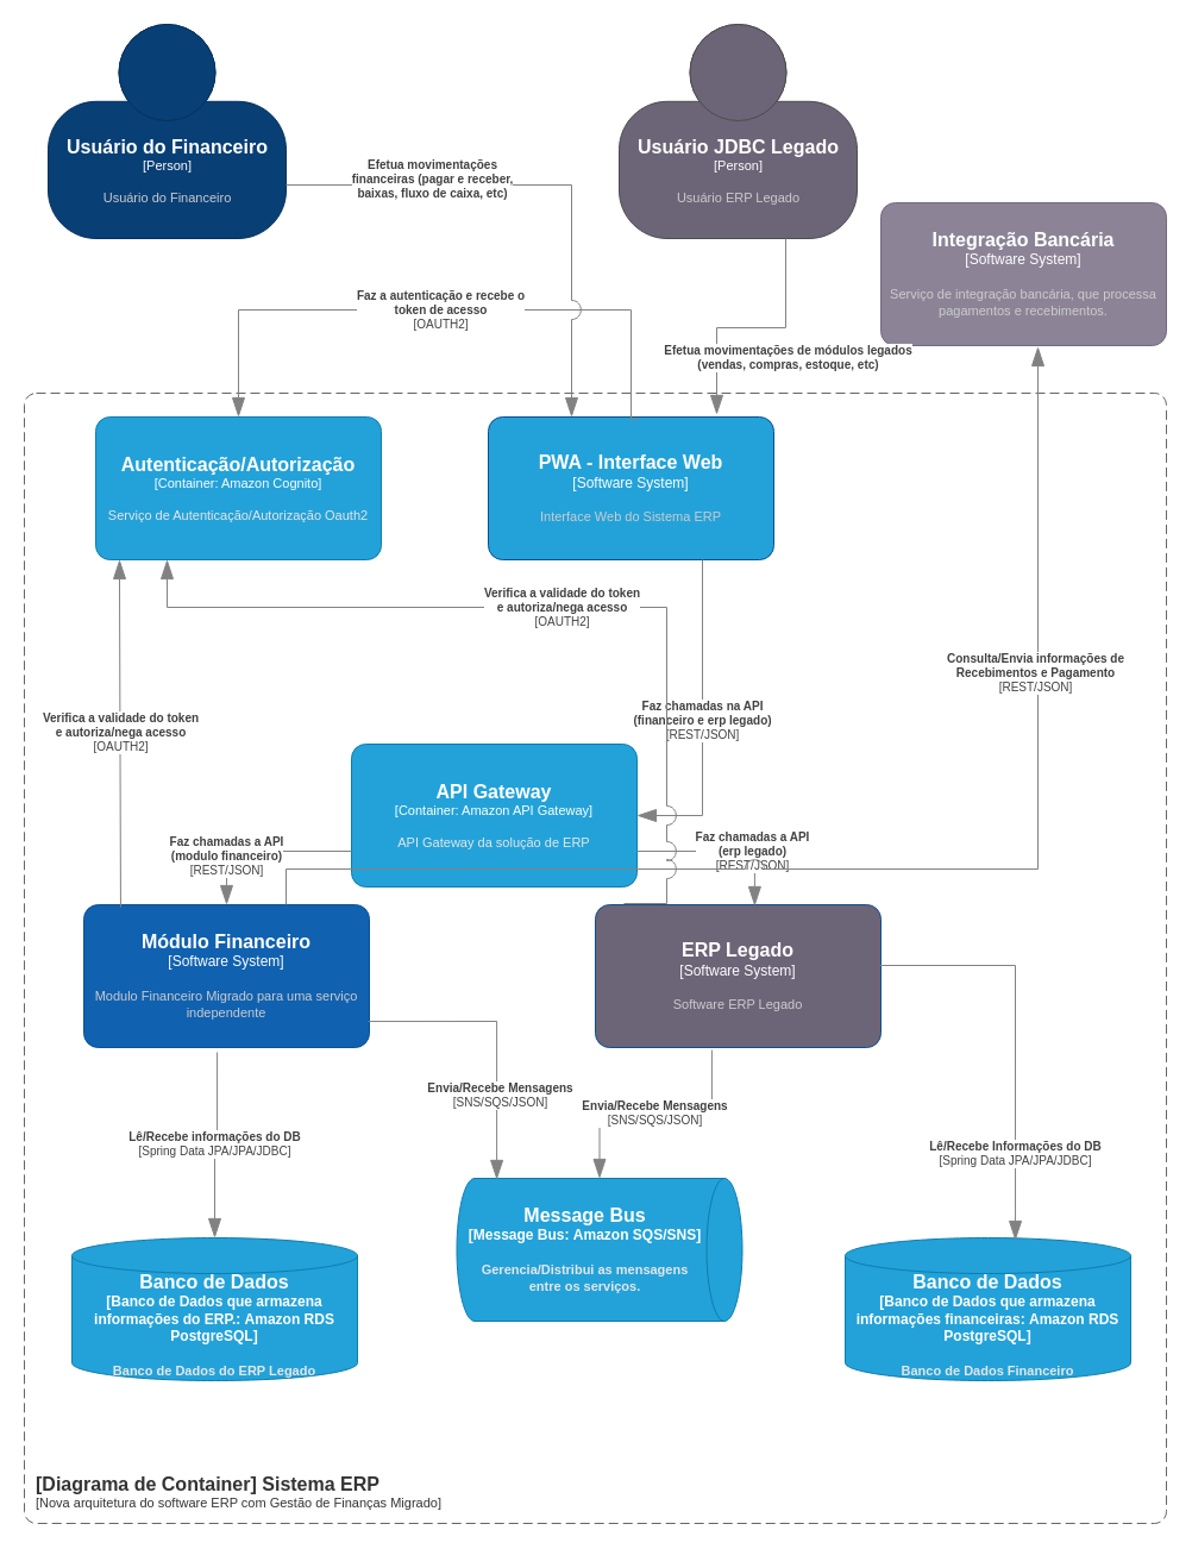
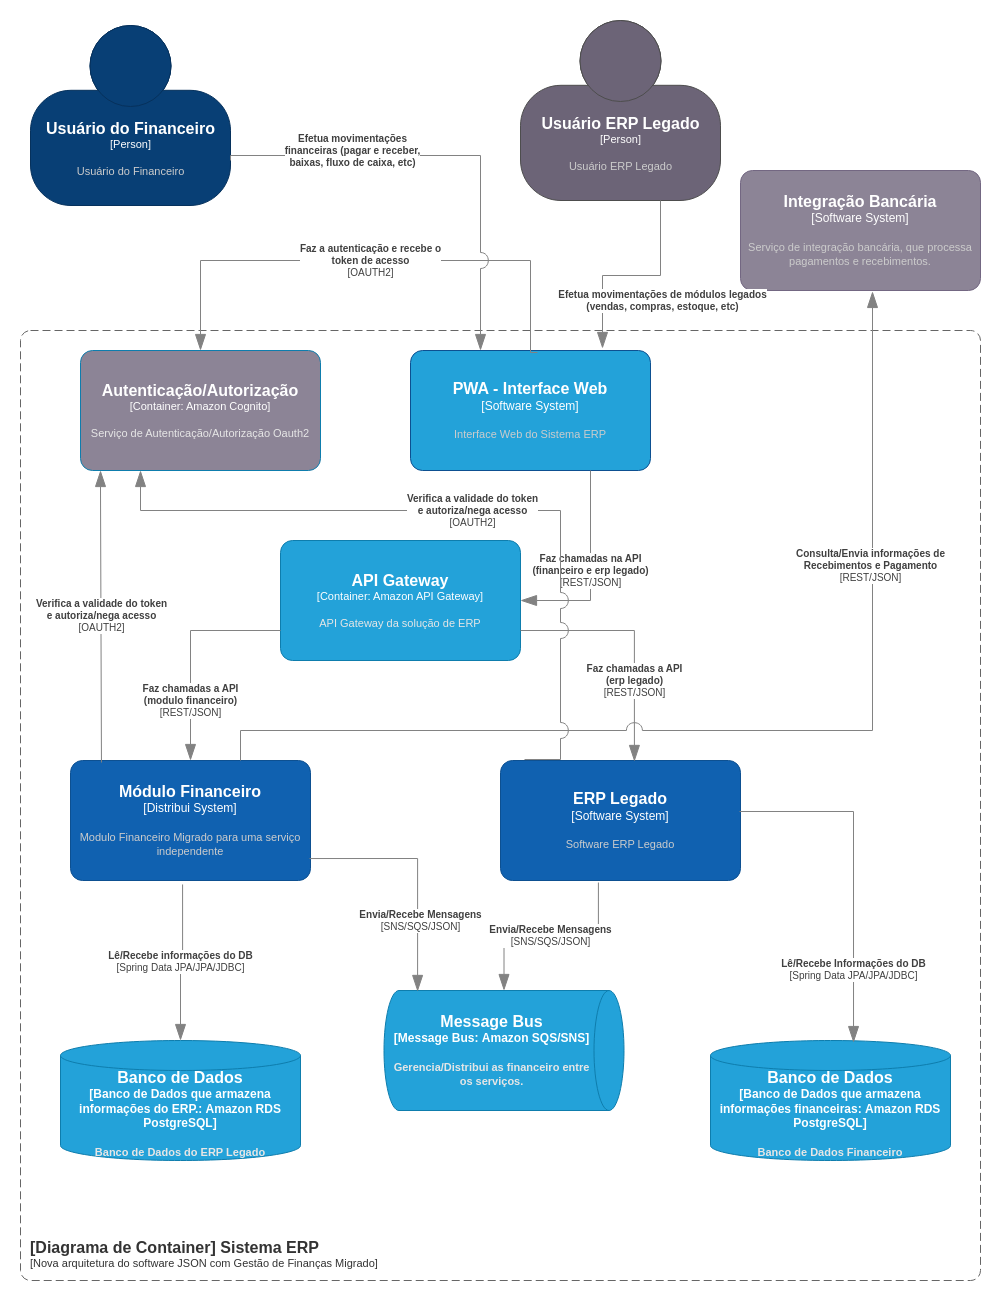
- <mxCell id="2" value="&lt;font style=&quot;font-size: 16px&quot;&gt;&lt;b&gt;Usuário do Financeiro&lt;/b&gt;&lt;/font&gt;&lt;div&gt;[Person]&lt;/div&gt;&lt;br&gt;&lt;div&gt;&lt;font style=&quot;font-size: 11px&quot;&gt;&lt;font color=&quot;#cccccc&quot;&gt;Usuário do Financeiro&lt;/font&gt;&lt;/div&gt;" style="html=1;fontSize=11;dashed=0;whitespace=wrap;fillColor=#083F75;strokeColor=#06315C;fontColor=#ffffff;shape=mxgraph.c4.person2;align=center;metaEdit=1;points=[[0.5,0,0],[1,0.5,0],[1,0.75,0],[0.75,1,0],[0.5,1,0],[0.25,1,0],[0,0.75,0],[0,0.5,0]];resizable=0;" parent="1" vertex="1"><mxGeometry x="40" y="20" width="200" height="180" as="geometry" /></mxCell>
+ <mxCell id="2" value="&lt;font style=&quot;font-size: 16px&quot;&gt;&lt;b&gt;Usuário do Financeiro&lt;/b&gt;&lt;/font&gt;&lt;div&gt;[Person]&lt;/div&gt;&lt;br&gt;&lt;div&gt;&lt;font style=&quot;font-size: 11px&quot;&gt;&lt;font color=&quot;#cccccc&quot;&gt;Usuário do Financeiro&lt;/font&gt;&lt;/div&gt;" style="html=1;fontSize=11;dashed=0;whitespace=wrap;fillColor=#083F75;strokeColor=#06315C;fontColor=#ffffff;shape=mxgraph.c4.person2;align=center;metaEdit=1;points=[[0.5,0,0],[1,0.5,0],[1,0.75,0],[0.75,1,0],[0.5,1,0],[0.25,1,0],[0,0.75,0],[0,0.5,0]];resizable=0;" parent="1" vertex="1"><mxGeometry x="30" y="25" width="200" height="180" as="geometry" /></mxCell>
- <mxCell id="13" value="&lt;font style=&quot;font-size: 16px&quot;&gt;&lt;b&gt;Usuário JDBC Legado&lt;/b&gt;&lt;/font&gt;&lt;div&gt;[Person]&lt;/div&gt;&lt;br&gt;&lt;div&gt;&lt;font style=&quot;font-size: 11px&quot;&gt;&lt;font color=&quot;#cccccc&quot;&gt;Usuário ERP Legado&lt;/font&gt;&lt;/div&gt;" style="html=1;fontSize=11;dashed=0;whitespace=wrap;fillColor=#6C6477;strokeColor=#4D4D4D;fontColor=#ffffff;shape=mxgraph.c4.person2;align=center;metaEdit=1;points=[[0.5,0,0],[1,0.5,0],[1,0.75,0],[0.75,1,0],[0.5,1,0],[0.25,1,0],[0,0.75,0],[0,0.5,0]];resizable=0;" parent="1" vertex="1"><mxGeometry x="520" y="20" width="200" height="180" as="geometry" /></mxCell>
+ <mxCell id="13" value="&lt;font style=&quot;font-size: 16px&quot;&gt;&lt;b&gt;Usuário ERP Legado&lt;/b&gt;&lt;/font&gt;&lt;div&gt;[Person]&lt;/div&gt;&lt;br&gt;&lt;div&gt;&lt;font style=&quot;font-size: 11px&quot;&gt;&lt;font color=&quot;#cccccc&quot;&gt;Usuário ERP Legado&lt;/font&gt;&lt;/div&gt;" style="html=1;fontSize=11;dashed=0;whitespace=wrap;fillColor=#6C6477;strokeColor=#4D4D4D;fontColor=#ffffff;shape=mxgraph.c4.person2;align=center;metaEdit=1;points=[[0.5,0,0],[1,0.5,0],[1,0.75,0],[0.75,1,0],[0.5,1,0],[0.25,1,0],[0,0.75,0],[0,0.5,0]];resizable=0;" parent="1" vertex="1"><mxGeometry x="520" y="20" width="200" height="180" as="geometry" /></mxCell>
- <mxCell id="11" value="&lt;font style=&quot;font-size: 16px&quot;&gt;&lt;b&gt;Autenticação/Autorização&lt;/b&gt;&lt;/font&gt;&lt;div&gt;[Container: Amazon Cognito]&lt;/div&gt;&lt;br&gt;&lt;div&gt;&lt;font style=&quot;font-size: 11px&quot;&gt;&lt;font color=&quot;#E6E6E6&quot;&gt;Serviço de Autenticação/Autorização Oauth2&lt;/font&gt;&lt;/div&gt;" style="rounded=1;whiteSpace=wrap;html=1;fontSize=11;labelBackgroundColor=none;fillColor=#23A2D9;fontColor=#ffffff;align=center;arcSize=10;strokeColor=#0E7DAD;metaEdit=1;resizable=0;points=[[0.25,0,0],[0.5,0,0],[0.75,0,0],[1,0.25,0],[1,0.5,0],[1,0.75,0],[0.75,1,0],[0.5,1,0],[0.25,1,0],[0,0.75,0],[0,0.5,0],[0,0.25,0]];" parent="1" vertex="1"><mxGeometry x="80" y="350" width="240" height="120" as="geometry" /></mxCell>
+ <mxCell id="11" value="&lt;font style=&quot;font-size: 16px&quot;&gt;&lt;b&gt;Autenticação/Autorização&lt;/b&gt;&lt;/font&gt;&lt;div&gt;[Container: Amazon Cognito]&lt;/div&gt;&lt;br&gt;&lt;div&gt;&lt;font style=&quot;font-size: 11px&quot;&gt;&lt;font color=&quot;#E6E6E6&quot;&gt;Serviço de Autenticação/Autorização Oauth2&lt;/font&gt;&lt;/div&gt;" style="rounded=1;whiteSpace=wrap;html=1;fontSize=11;labelBackgroundColor=none;fillColor=#8c8496;fontColor=#ffffff;align=center;arcSize=10;strokeColor=#0E7DAD;metaEdit=1;resizable=0;points=[[0.25,0,0],[0.5,0,0],[0.75,0,0],[1,0.25,0],[1,0.5,0],[1,0.75,0],[0.75,1,0],[0.5,1,0],[0.25,1,0],[0,0.75,0],[0,0.5,0],[0,0.25,0]];" parent="1" vertex="1"><mxGeometry x="80" y="350" width="240" height="120" as="geometry" /></mxCell>
- <mxCell id="12" value="&lt;font style=&quot;font-size: 16px&quot;&gt;&lt;b&gt;API Gateway &lt;/b&gt;&lt;/font&gt;&lt;div&gt;[Container: Amazon API Gateway]&lt;/div&gt;&lt;br&gt;&lt;div&gt;&lt;font style=&quot;font-size: 11px&quot;&gt;&lt;font color=&quot;#E6E6E6&quot;&gt;API Gateway da solução de ERP&lt;/font&gt;&lt;/div&gt;" style="rounded=1;whiteSpace=wrap;html=1;fontSize=11;labelBackgroundColor=none;fillColor=#23A2D9;fontColor=#ffffff;align=center;arcSize=10;strokeColor=#0E7DAD;metaEdit=1;resizable=0;points=[[0.25,0,0],[0.5,0,0],[0.75,0,0],[1,0.25,0],[1,0.5,0],[1,0.75,0],[0.75,1,0],[0.5,1,0],[0.25,1,0],[0,0.75,0],[0,0.5,0],[0,0.25,0]];" parent="1" vertex="1"><mxGeometry x="295" y="625" width="240" height="120" as="geometry" /></mxCell>
+ <mxCell id="12" value="&lt;font style=&quot;font-size: 16px&quot;&gt;&lt;b&gt;API Gateway &lt;/b&gt;&lt;/font&gt;&lt;div&gt;[Container: Amazon API Gateway]&lt;/div&gt;&lt;br&gt;&lt;div&gt;&lt;font style=&quot;font-size: 11px&quot;&gt;&lt;font color=&quot;#E6E6E6&quot;&gt;API Gateway da solução de ERP&lt;/font&gt;&lt;/div&gt;" style="rounded=1;whiteSpace=wrap;html=1;fontSize=11;labelBackgroundColor=none;fillColor=#23A2D9;fontColor=#ffffff;align=center;arcSize=10;strokeColor=#0E7DAD;metaEdit=1;resizable=0;points=[[0.25,0,0],[0.5,0,0],[0.75,0,0],[1,0.25,0],[1,0.5,0],[1,0.75,0],[0.75,1,0],[0.5,1,0],[0.25,1,0],[0,0.75,0],[0,0.5,0],[0,0.25,0]];" parent="1" vertex="1"><mxGeometry x="280" y="540" width="240" height="120" as="geometry" /></mxCell>
- <mxCell id="4" value="&lt;font style=&quot;font-size: 16px&quot;&gt;&lt;b&gt;Módulo Financeiro&lt;/b&gt;&lt;/font&gt;&lt;div&gt;[Software System]&lt;/div&gt;&lt;br&gt;&lt;div&gt;&lt;font style=&quot;font-size: 11px&quot;&gt;&lt;font color=&quot;#cccccc&quot;&gt;Modulo Financeiro Migrado para uma serviço independente&lt;/font&gt;&lt;/div&gt;" style="rounded=1;whiteSpace=wrap;html=1;labelBackgroundColor=none;fillColor=#1061B0;fontColor=#ffffff;align=center;arcSize=10;strokeColor=#0D5091;metaEdit=1;resizable=0;points=[[0.25,0,0],[0.5,0,0],[0.75,0,0],[1,0.25,0],[1,0.5,0],[1,0.75,0],[0.75,1,0],[0.5,1,0],[0.25,1,0],[0,0.75,0],[0,0.5,0],[0,0.25,0]];" parent="1" vertex="1"><mxGeometry x="70" y="760" width="240" height="120" as="geometry" /></mxCell>
+ <mxCell id="4" value="&lt;font style=&quot;font-size: 16px&quot;&gt;&lt;b&gt;Módulo Financeiro&lt;/b&gt;&lt;/font&gt;&lt;div&gt;[Distribui System]&lt;/div&gt;&lt;br&gt;&lt;div&gt;&lt;font style=&quot;font-size: 11px&quot;&gt;&lt;font color=&quot;#cccccc&quot;&gt;Modulo Financeiro Migrado para uma serviço independente&lt;/font&gt;&lt;/div&gt;" style="rounded=1;whiteSpace=wrap;html=1;labelBackgroundColor=none;fillColor=#1061B0;fontColor=#ffffff;align=center;arcSize=10;strokeColor=#0D5091;metaEdit=1;resizable=0;points=[[0.25,0,0],[0.5,0,0],[0.75,0,0],[1,0.25,0],[1,0.5,0],[1,0.75,0],[0.75,1,0],[0.5,1,0],[0.25,1,0],[0,0.75,0],[0,0.5,0],[0,0.25,0]];" parent="1" vertex="1"><mxGeometry x="70" y="760" width="240" height="120" as="geometry" /></mxCell>
- <mxCell id="5" value="&lt;font style=&quot;font-size: 16px&quot;&gt;&lt;b&gt;ERP Legado&lt;/b&gt;&lt;/font&gt;&lt;div&gt;[Software System]&lt;/div&gt;&lt;br&gt;&lt;div&gt;&lt;font style=&quot;font-size: 11px&quot;&gt;&lt;font color=&quot;#cccccc&quot;&gt;Software ERP Legado&lt;/font&gt;&lt;/div&gt;" style="rounded=1;whiteSpace=wrap;html=1;labelBackgroundColor=none;fillColor=#6c6477;fontColor=#ffffff;align=center;arcSize=10;strokeColor=#0D5091;metaEdit=1;resizable=0;points=[[0.25,0,0],[0.5,0,0],[0.75,0,0],[1,0.25,0],[1,0.5,0],[1,0.75,0],[0.75,1,0],[0.5,1,0],[0.25,1,0],[0,0.75,0],[0,0.5,0],[0,0.25,0]];" parent="1" vertex="1"><mxGeometry x="500" y="760" width="240" height="120" as="geometry" /></mxCell>
+ <mxCell id="5" value="&lt;font style=&quot;font-size: 16px&quot;&gt;&lt;b&gt;ERP Legado&lt;/b&gt;&lt;/font&gt;&lt;div&gt;[Software System]&lt;/div&gt;&lt;br&gt;&lt;div&gt;&lt;font style=&quot;font-size: 11px&quot;&gt;&lt;font color=&quot;#cccccc&quot;&gt;Software ERP Legado&lt;/font&gt;&lt;/div&gt;" style="rounded=1;whiteSpace=wrap;html=1;labelBackgroundColor=none;fillColor=#1061B0;fontColor=#ffffff;align=center;arcSize=10;strokeColor=#0D5091;metaEdit=1;resizable=0;points=[[0.25,0,0],[0.5,0,0],[0.75,0,0],[1,0.25,0],[1,0.5,0],[1,0.75,0],[0.75,1,0],[0.5,1,0],[0.25,1,0],[0,0.75,0],[0,0.5,0],[0,0.25,0]];" parent="1" vertex="1"><mxGeometry x="500" y="760" width="240" height="120" as="geometry" /></mxCell>
- <mxCell id="10" value="&lt;font style=&quot;font-size: 16px&quot;&gt;&lt;b&gt;Message Bus&lt;/font&gt;&lt;div&gt;[Message Bus:&amp;nbsp;Amazon SQS/SNS]&lt;/div&gt;&lt;br&gt;&lt;div&gt;&lt;font style=&quot;font-size: 11px&quot;&gt;&lt;font color=&quot;#E6E6E6&quot;&gt;Gerencia/Distribui as mensagens entre os serviços.&lt;/font&gt;&lt;/div&gt;" style="shape=cylinder3;size=15;direction=south;whiteSpace=wrap;html=1;boundedLbl=1;rounded=0;labelBackgroundColor=none;fillColor=#23A2D9;fontSize=12;fontColor=#ffffff;align=center;strokeColor=#0E7DAD;metaEdit=1;points=[[0.5,0,0],[1,0.25,0],[1,0.5,0],[1,0.75,0],[0.5,1,0],[0,0.75,0],[0,0.5,0],[0,0.25,0]];resizable=0;" parent="1" vertex="1"><mxGeometry x="383.5" y="990" width="240" height="120" as="geometry" /></mxCell>
+ <mxCell id="10" value="&lt;font style=&quot;font-size: 16px&quot;&gt;&lt;b&gt;Message Bus&lt;/font&gt;&lt;div&gt;[Message Bus:&amp;nbsp;Amazon SQS/SNS]&lt;/div&gt;&lt;br&gt;&lt;div&gt;&lt;font style=&quot;font-size: 11px&quot;&gt;&lt;font color=&quot;#E6E6E6&quot;&gt;Gerencia/Distribui as financeiro entre os serviços.&lt;/font&gt;&lt;/div&gt;" style="shape=cylinder3;size=15;direction=south;whiteSpace=wrap;html=1;boundedLbl=1;rounded=0;labelBackgroundColor=none;fillColor=#23A2D9;fontSize=12;fontColor=#ffffff;align=center;strokeColor=#0E7DAD;metaEdit=1;points=[[0.5,0,0],[1,0.25,0],[1,0.5,0],[1,0.75,0],[0.5,1,0],[0,0.75,0],[0,0.5,0],[0,0.25,0]];resizable=0;" parent="1" vertex="1"><mxGeometry x="383.5" y="990" width="240" height="120" as="geometry" /></mxCell>
- <mxCell id="3" value="&lt;font style=&quot;font-size: 16px&quot;&gt;&lt;b&gt;&lt;div style=&quot;text-align: left&quot;&gt;[Diagrama de Container] Sistema ERP&lt;/div&gt;&lt;/b&gt;&lt;/font&gt;&lt;div style=&quot;text-align: left&quot;&gt;[Nova arquitetura do software ERP com Gestão de Finanças Migrado]&lt;/div&gt;" style="rounded=1;fontSize=11;whiteSpace=wrap;html=1;dashed=1;arcSize=20;fillColor=none;strokeColor=#666666;fontColor=#333333;labelBackgroundColor=none;align=left;verticalAlign=bottom;labelBorderColor=none;spacingTop=0;spacing=10;dashPattern=8 4;metaEdit=1;rotatable=0;perimeter=rectanglePerimeter;noLabel=0;labelPadding=0;allowArrows=0;connectable=0;expand=0;recursiveResize=0;editable=1;pointerEvents=0;absoluteArcSize=1;points=[[0.25,0,0],[0.5,0,0],[0.75,0,0],[1,0.25,0],[1,0.5,0],[1,0.75,0],[0.75,1,0],[0.5,1,0],[0.25,1,0],[0,0.75,0],[0,0.5,0],[0,0.25,0]];" parent="1" vertex="1"><mxGeometry x="20" y="330" width="960" height="950" as="geometry" /></mxCell>
+ <mxCell id="3" value="&lt;font style=&quot;font-size: 16px&quot;&gt;&lt;b&gt;&lt;div style=&quot;text-align: left&quot;&gt;[Diagrama de Container] Sistema ERP&lt;/div&gt;&lt;/b&gt;&lt;/font&gt;&lt;div style=&quot;text-align: left&quot;&gt;[Nova arquitetura do software JSON com Gestão de Finanças Migrado]&lt;/div&gt;" style="rounded=1;fontSize=11;whiteSpace=wrap;html=1;dashed=1;arcSize=20;fillColor=none;strokeColor=#666666;fontColor=#333333;labelBackgroundColor=none;align=left;verticalAlign=bottom;labelBorderColor=none;spacingTop=0;spacing=10;dashPattern=8 4;metaEdit=1;rotatable=0;perimeter=rectanglePerimeter;noLabel=0;labelPadding=0;allowArrows=0;connectable=0;expand=0;recursiveResize=0;editable=1;pointerEvents=0;absoluteArcSize=1;points=[[0.25,0,0],[0.5,0,0],[0.75,0,0],[1,0.25,0],[1,0.5,0],[1,0.75,0],[0.75,1,0],[0.5,1,0],[0.25,1,0],[0,0.75,0],[0,0.5,0],[0,0.25,0]];" parent="1" vertex="1"><mxGeometry x="20" y="330" width="960" height="950" as="geometry" /></mxCell>
